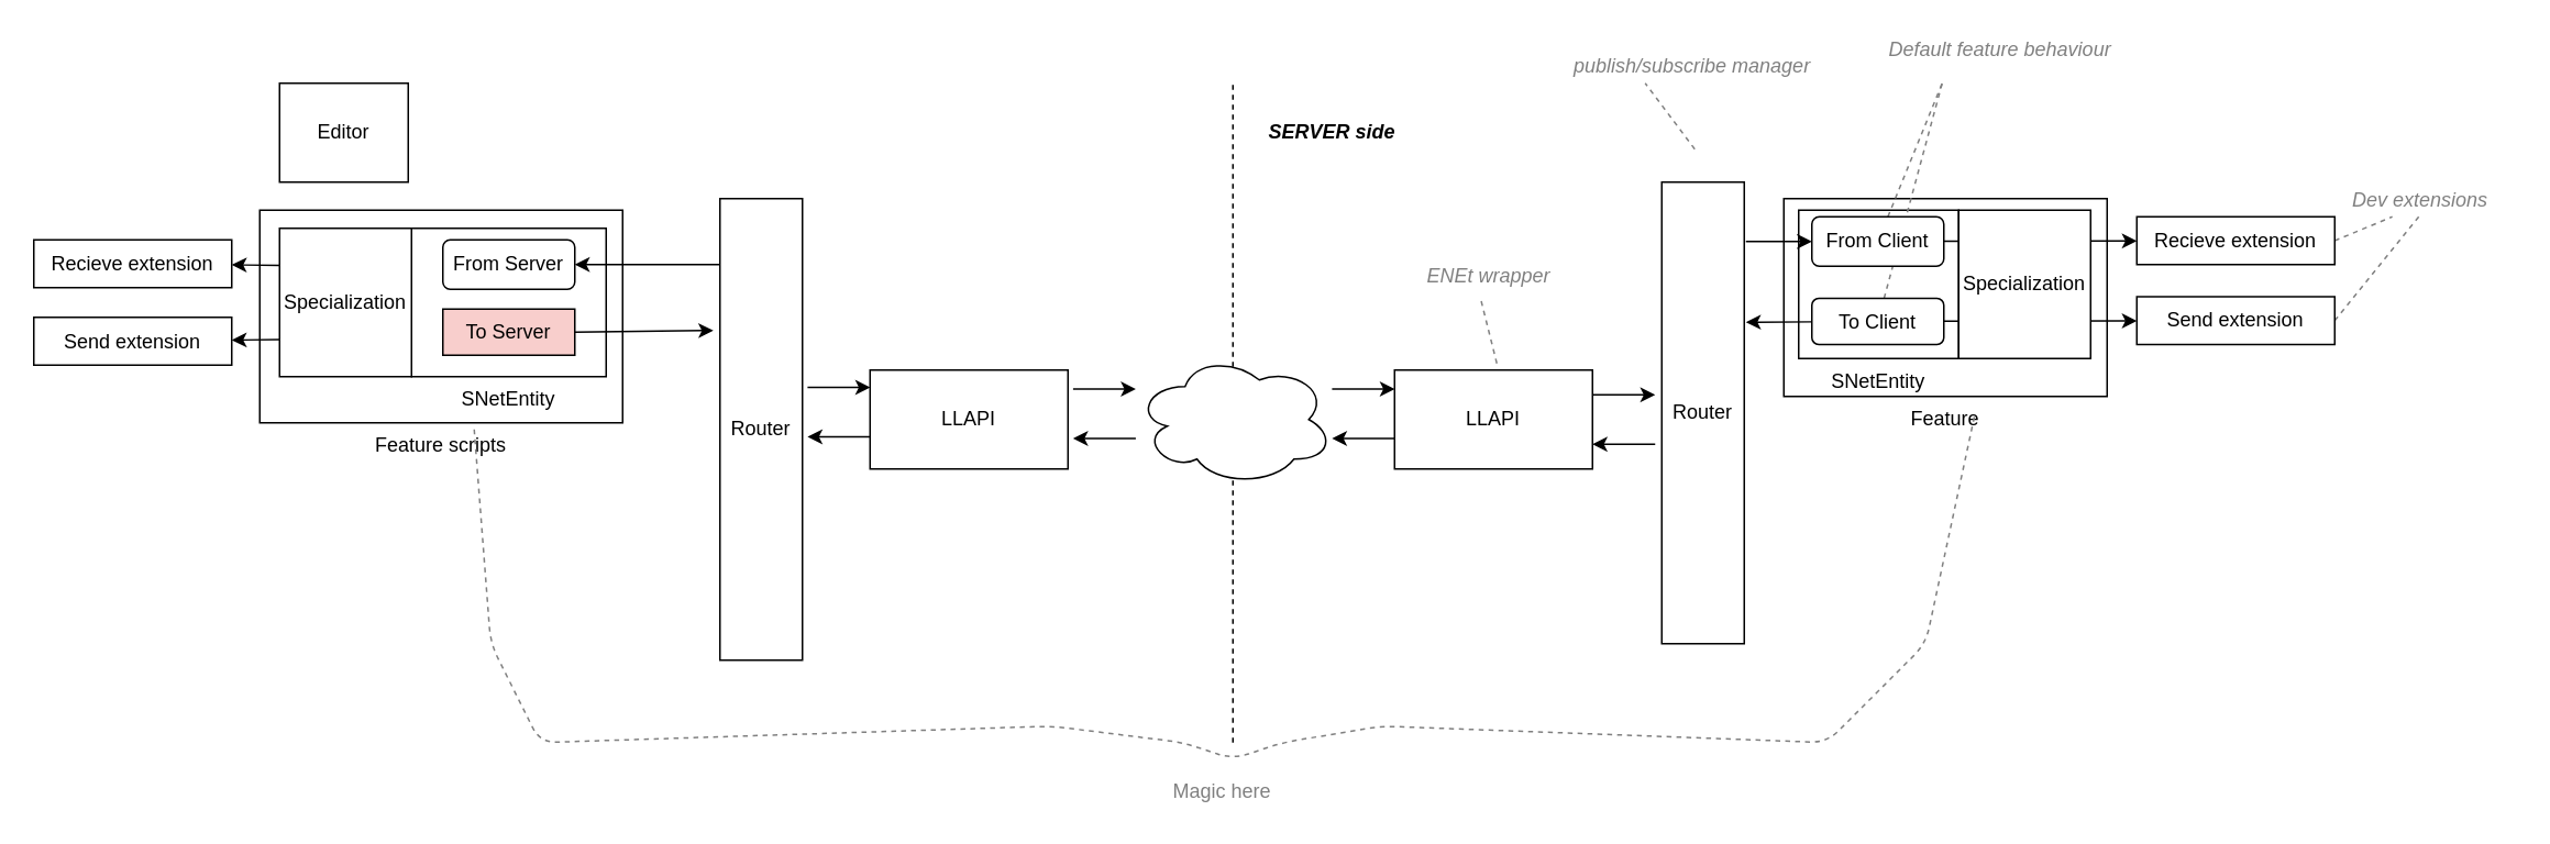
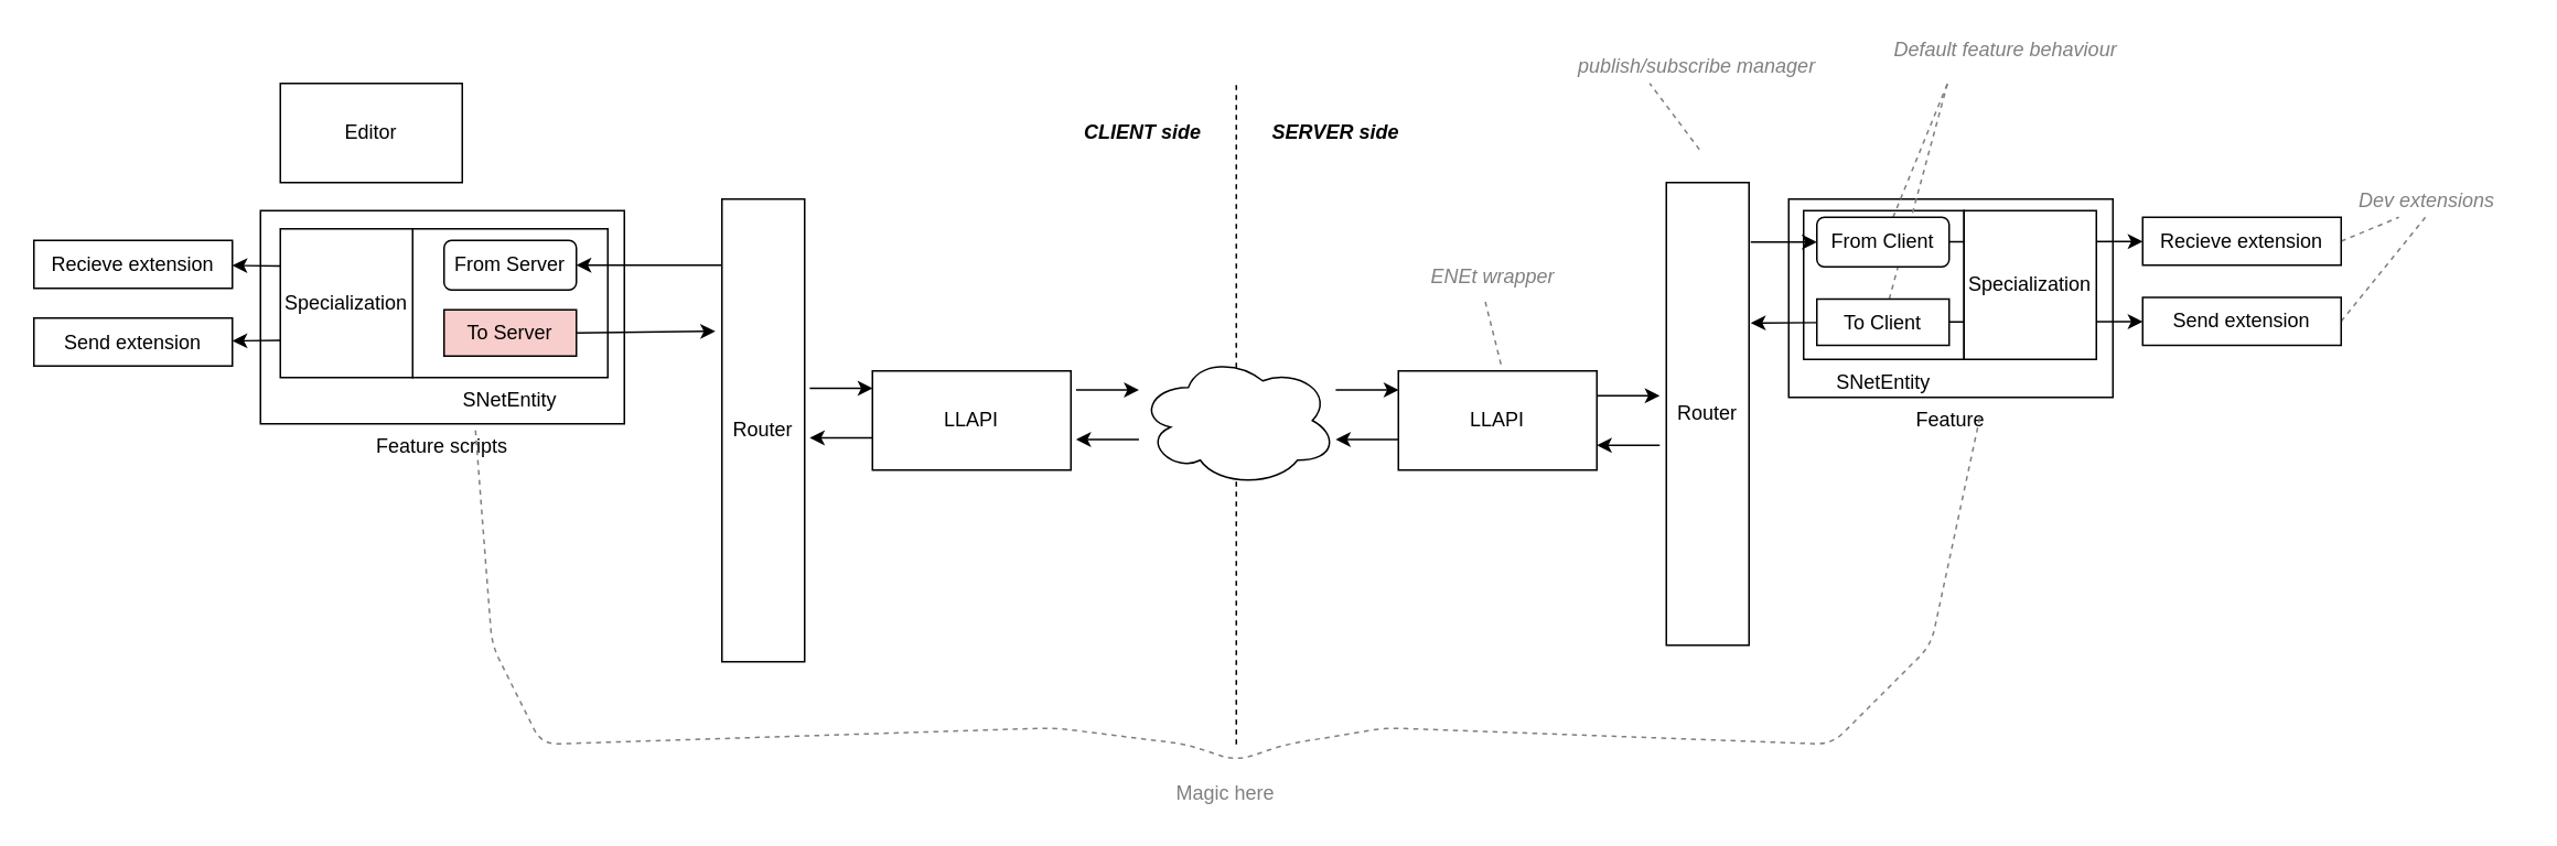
- <mxCell id="35" value="Editor" style="rounded=0;whiteSpace=wrap;html=1;strokeColor=#000000;fontColor=#000000;align=center;fillColor=#FFFFFF;" vertex="1" parent="1"><mxGeometry x="169" y="50" width="78" height="60" as="geometry" /></mxCell>
+ <mxCell id="35" value="Editor" style="rounded=0;whiteSpace=wrap;html=1;strokeColor=#000000;fontColor=#000000;align=center;fillColor=#FFFFFF;" vertex="1" parent="1"><mxGeometry x="169" y="50" width="110" height="60" as="geometry" /></mxCell>
+ <mxCell id="14" value="CLIENT side" style="text;html=1;resizable=0;points=[];autosize=1;align=right;verticalAlign=top;spacingTop=-4;fontStyle=3" vertex="1" parent="1"><mxGeometry x="647" y="70" width="80" height="20" as="geometry" /></mxCell>
- <mxCell id="46" value="To Client" style="whiteSpace=wrap;html=1;rounded=1;" vertex="1" parent="1"><mxGeometry x="1098" y="180.5" width="80" height="28" as="geometry" /></mxCell>
+ <mxCell id="46" value="To Client" style="rounded=0;whiteSpace=wrap;html=1;" vertex="1" parent="1"><mxGeometry x="1098" y="180.5" width="80" height="28" as="geometry" /></mxCell>
